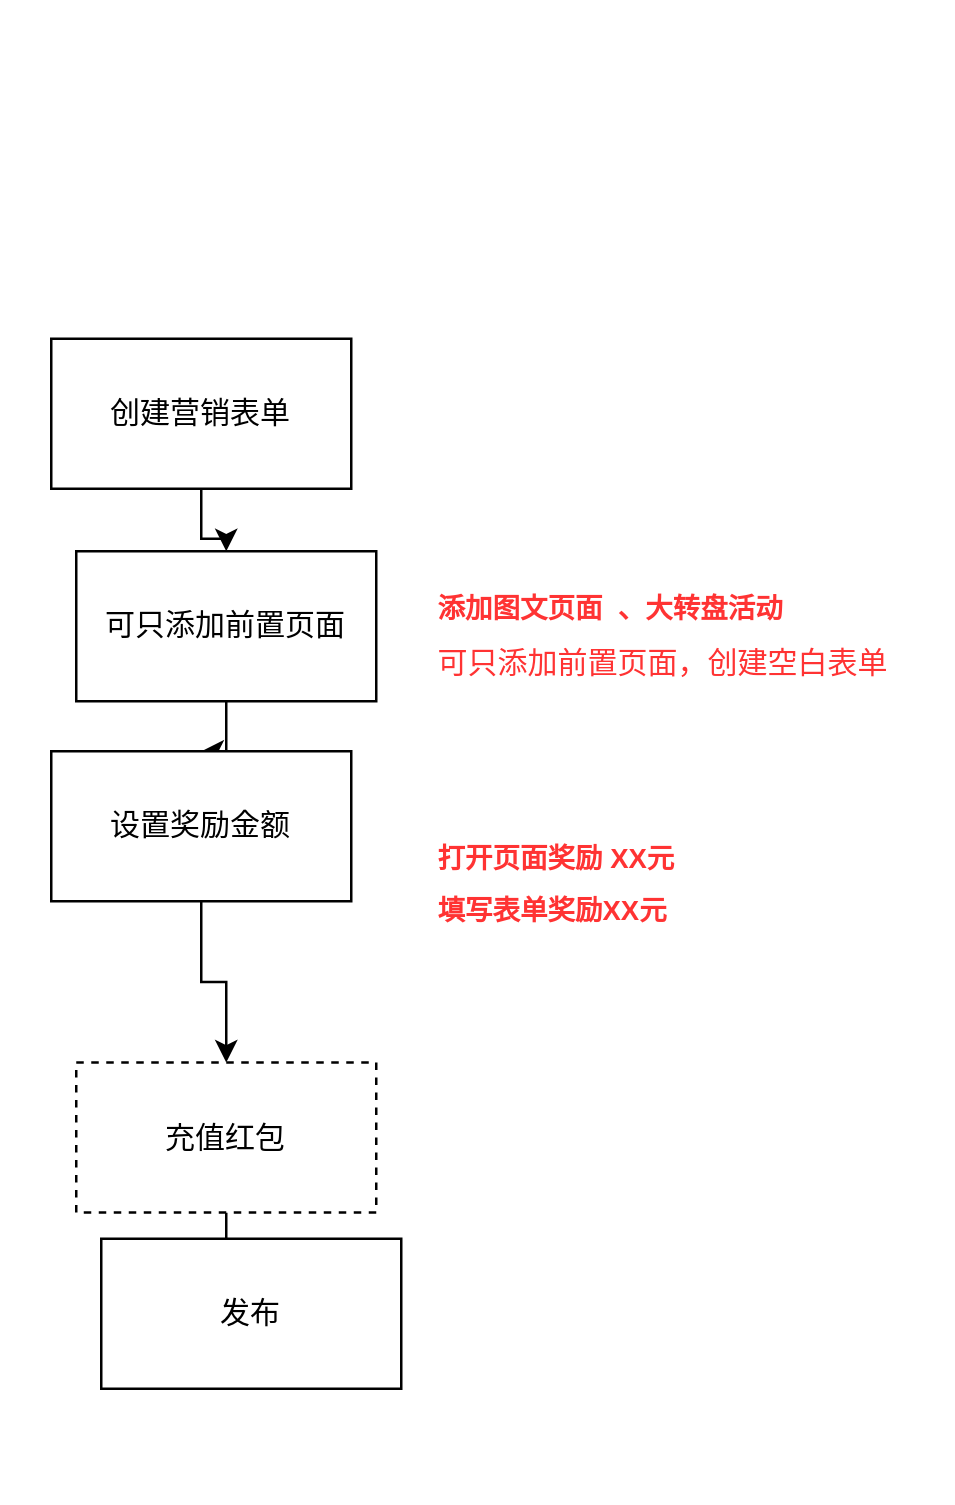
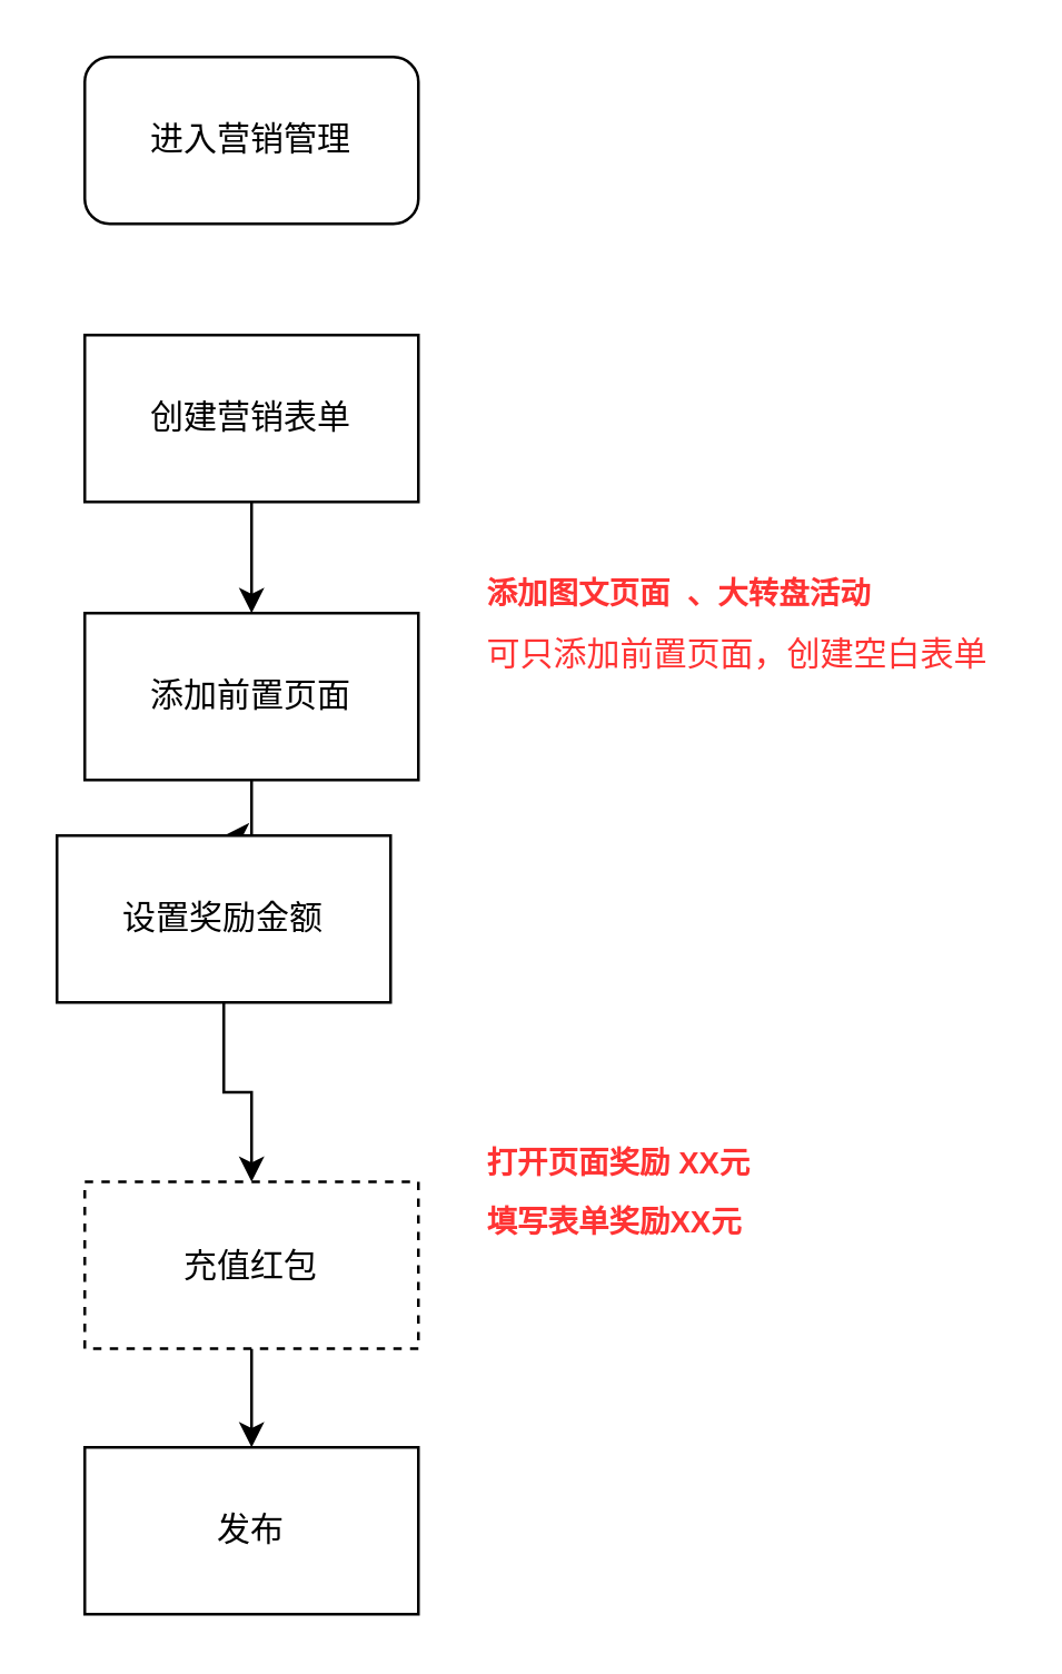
+ <mxCell id="2" value="进入营销管理" style="rounded=1;whiteSpace=wrap;html=1;" vertex="1" parent="1"><mxGeometry x="30" y="20" width="120" height="60" as="geometry" /></mxCell>
- <mxCell id="4" value="创建营销表单" style="rounded=0;whiteSpace=wrap;html=1;" vertex="1" parent="1"><mxGeometry x="20" y="135" width="120" height="60" as="geometry" /></mxCell>
+ <mxCell id="4" value="创建营销表单" style="rounded=0;whiteSpace=wrap;html=1;" vertex="1" parent="1"><mxGeometry x="30" y="120" width="120" height="60" as="geometry" /></mxCell>
- <mxCell id="6" value="可只添加前置页面" style="rounded=0;whiteSpace=wrap;html=1;" vertex="1" parent="1"><mxGeometry x="30" y="220" width="120" height="60" as="geometry" /></mxCell>
+ <mxCell id="6" value="添加前置页面" style="rounded=0;whiteSpace=wrap;html=1;" vertex="1" parent="1"><mxGeometry x="30" y="220" width="120" height="60" as="geometry" /></mxCell>
- <mxCell id="13" value="&lt;h1 style=&quot;font-size: 11px&quot;&gt;添加图文页面&amp;nbsp; 、大转盘活动&lt;/h1&gt;&lt;div&gt;可只添加前置页面，创建空白表单&lt;/div&gt;" style="text;html=1;strokeColor=none;fillColor=none;spacing=5;spacingTop=-20;whiteSpace=wrap;overflow=hidden;rounded=0;fontColor=#FF3333;" vertex="1" parent="1"><mxGeometry x="170" y="240" width="190" height="40" as="geometry" /></mxCell>
+ <mxCell id="13" value="&lt;h1 style=&quot;font-size: 11px&quot;&gt;添加图文页面&amp;nbsp; 、大转盘活动&lt;/h1&gt;&lt;div&gt;可只添加前置页面，创建空白表单&lt;/div&gt;" style="text;html=1;strokeColor=none;fillColor=none;spacing=5;spacingTop=-20;whiteSpace=wrap;overflow=hidden;rounded=0;fontColor=#FF3333;" vertex="1" parent="1"><mxGeometry x="170" y="210" width="190" height="40" as="geometry" /></mxCell>
- <mxCell id="12" value="&lt;h1 style=&quot;font-size: 11px&quot;&gt;&lt;font style=&quot;font-size: 11px&quot;&gt;打开页面奖励 XX元&lt;/font&gt;&lt;/h1&gt;&lt;div style=&quot;font-size: 11px&quot;&gt;&lt;font style=&quot;font-size: 11px&quot;&gt;&lt;b&gt;填写表单奖励XX元&lt;/b&gt;&lt;/font&gt;&lt;/div&gt;" style="text;html=1;strokeColor=none;fillColor=none;spacing=5;spacingTop=-20;whiteSpace=wrap;overflow=hidden;rounded=0;fontColor=#FF3333;" vertex="1" parent="1"><mxGeometry x="170" y="340" width="190" height="40" as="geometry" /></mxCell>
+ <mxCell id="12" value="&lt;h1 style=&quot;font-size: 11px&quot;&gt;&lt;font style=&quot;font-size: 11px&quot;&gt;打开页面奖励 XX元&lt;/font&gt;&lt;/h1&gt;&lt;div style=&quot;font-size: 11px&quot;&gt;&lt;font style=&quot;font-size: 11px&quot;&gt;&lt;b&gt;填写表单奖励XX元&lt;/b&gt;&lt;/font&gt;&lt;/div&gt;" style="text;html=1;strokeColor=none;fillColor=none;spacing=5;spacingTop=-20;whiteSpace=wrap;overflow=hidden;rounded=0;fontColor=#FF3333;" vertex="1" parent="1"><mxGeometry x="170" y="415" width="190" height="40" as="geometry" /></mxCell>
- <mxCell id="11" value="发布" style="rounded=0;whiteSpace=wrap;html=1;" vertex="1" parent="1"><mxGeometry x="40" y="495" width="120" height="60" as="geometry" /></mxCell>
+ <mxCell id="11" value="发布" style="rounded=0;whiteSpace=wrap;html=1;" vertex="1" parent="1"><mxGeometry x="30" y="520" width="120" height="60" as="geometry" /></mxCell>
